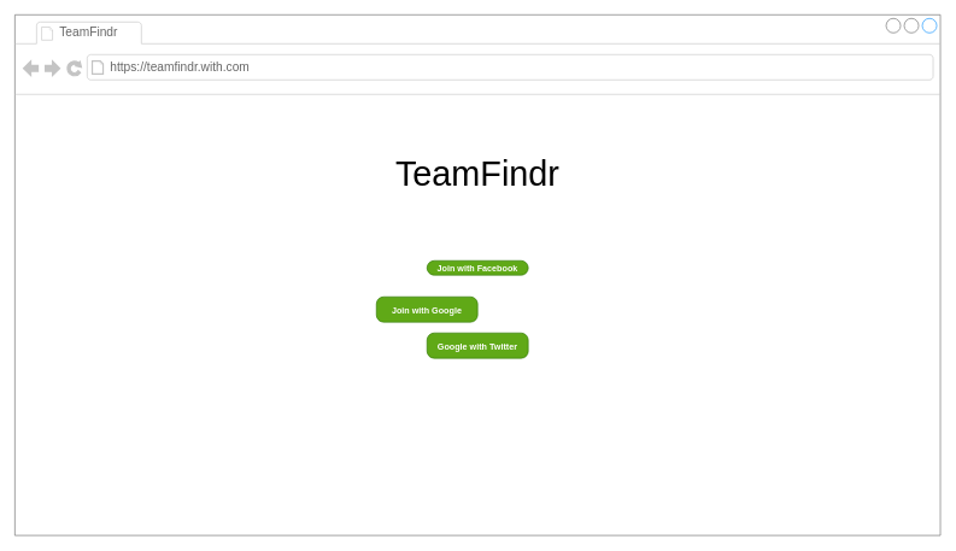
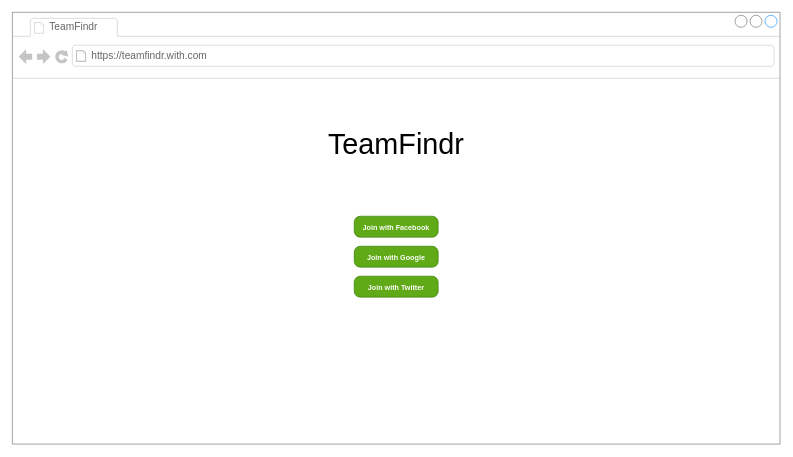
- <mxCell id="6" value="&lt;font style=&quot;font-size: 12px&quot;&gt;Join with Facebook&lt;/font&gt;" style="strokeWidth=1;shadow=0;dashed=0;align=center;html=1;shape=mxgraph.mockup.buttons.button;strokeColor=#2D7600;fontColor=#ffffff;mainText=;buttonStyle=round;fontSize=17;fontStyle=1;fillColor=#60a917;whiteSpace=wrap;" vertex="1" parent="2"><mxGeometry x="570" y="340" width="140" height="20" as="geometry" /></mxCell>
+ <mxCell id="6" value="&lt;font style=&quot;font-size: 12px&quot;&gt;Join with Facebook&lt;/font&gt;" style="strokeWidth=1;shadow=0;dashed=0;align=center;html=1;shape=mxgraph.mockup.buttons.button;strokeColor=#2D7600;fontColor=#ffffff;mainText=;buttonStyle=round;fontSize=17;fontStyle=1;fillColor=#60a917;whiteSpace=wrap;" vertex="1" parent="2"><mxGeometry x="570" y="340" width="140" height="35" as="geometry" /></mxCell>
- <mxCell id="7" value="&lt;font style=&quot;font-size: 12px&quot;&gt;Join with Google&lt;br&gt;&lt;/font&gt;" style="strokeWidth=1;shadow=0;dashed=0;align=center;html=1;shape=mxgraph.mockup.buttons.button;strokeColor=#2D7600;fontColor=#ffffff;mainText=;buttonStyle=round;fontSize=17;fontStyle=1;fillColor=#60a917;whiteSpace=wrap;" vertex="1" parent="2"><mxGeometry x="500" y="390" width="140" height="35" as="geometry" /></mxCell>
+ <mxCell id="7" value="&lt;font style=&quot;font-size: 12px&quot;&gt;Join with Google&lt;br&gt;&lt;/font&gt;" style="strokeWidth=1;shadow=0;dashed=0;align=center;html=1;shape=mxgraph.mockup.buttons.button;strokeColor=#2D7600;fontColor=#ffffff;mainText=;buttonStyle=round;fontSize=17;fontStyle=1;fillColor=#60a917;whiteSpace=wrap;" vertex="1" parent="2"><mxGeometry x="570" y="390" width="140" height="35" as="geometry" /></mxCell>
- <mxCell id="8" value="&lt;font style=&quot;font-size: 12px&quot;&gt;Google with Twitter&lt;br&gt;&lt;/font&gt;" style="strokeWidth=1;shadow=0;dashed=0;align=center;html=1;shape=mxgraph.mockup.buttons.button;strokeColor=#2D7600;fontColor=#ffffff;mainText=;buttonStyle=round;fontSize=17;fontStyle=1;fillColor=#60a917;whiteSpace=wrap;" vertex="1" parent="2"><mxGeometry x="570" y="440" width="140" height="35" as="geometry" /></mxCell>
+ <mxCell id="8" value="&lt;font style=&quot;font-size: 12px&quot;&gt;Join with Twitter&lt;br&gt;&lt;/font&gt;" style="strokeWidth=1;shadow=0;dashed=0;align=center;html=1;shape=mxgraph.mockup.buttons.button;strokeColor=#2D7600;fontColor=#ffffff;mainText=;buttonStyle=round;fontSize=17;fontStyle=1;fillColor=#60a917;whiteSpace=wrap;" vertex="1" parent="2"><mxGeometry x="570" y="440" width="140" height="35" as="geometry" /></mxCell>
